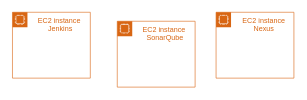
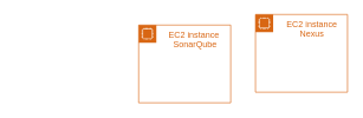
- <mxCell id="2" value="EC2 instance&amp;nbsp;&lt;br&gt;Jenkins" style="points=[[0,0],[0.25,0],[0.5,0],[0.75,0],[1,0],[1,0.25],[1,0.5],[1,0.75],[1,1],[0.75,1],[0.5,1],[0.25,1],[0,1],[0,0.75],[0,0.5],[0,0.25]];outlineConnect=0;gradientColor=none;html=1;whiteSpace=wrap;fontSize=12;fontStyle=0;container=1;pointerEvents=0;collapsible=0;recursiveResize=0;shape=mxgraph.aws4.group;grIcon=mxgraph.aws4.group_ec2_instance_contents;strokeColor=#D86613;fillColor=none;verticalAlign=top;align=center;spacingLeft=30;fontColor=#D86613;dashed=0;" vertex="1" parent="1"><mxGeometry x="20" y="20" width="130" height="110" as="geometry" /></mxCell>
